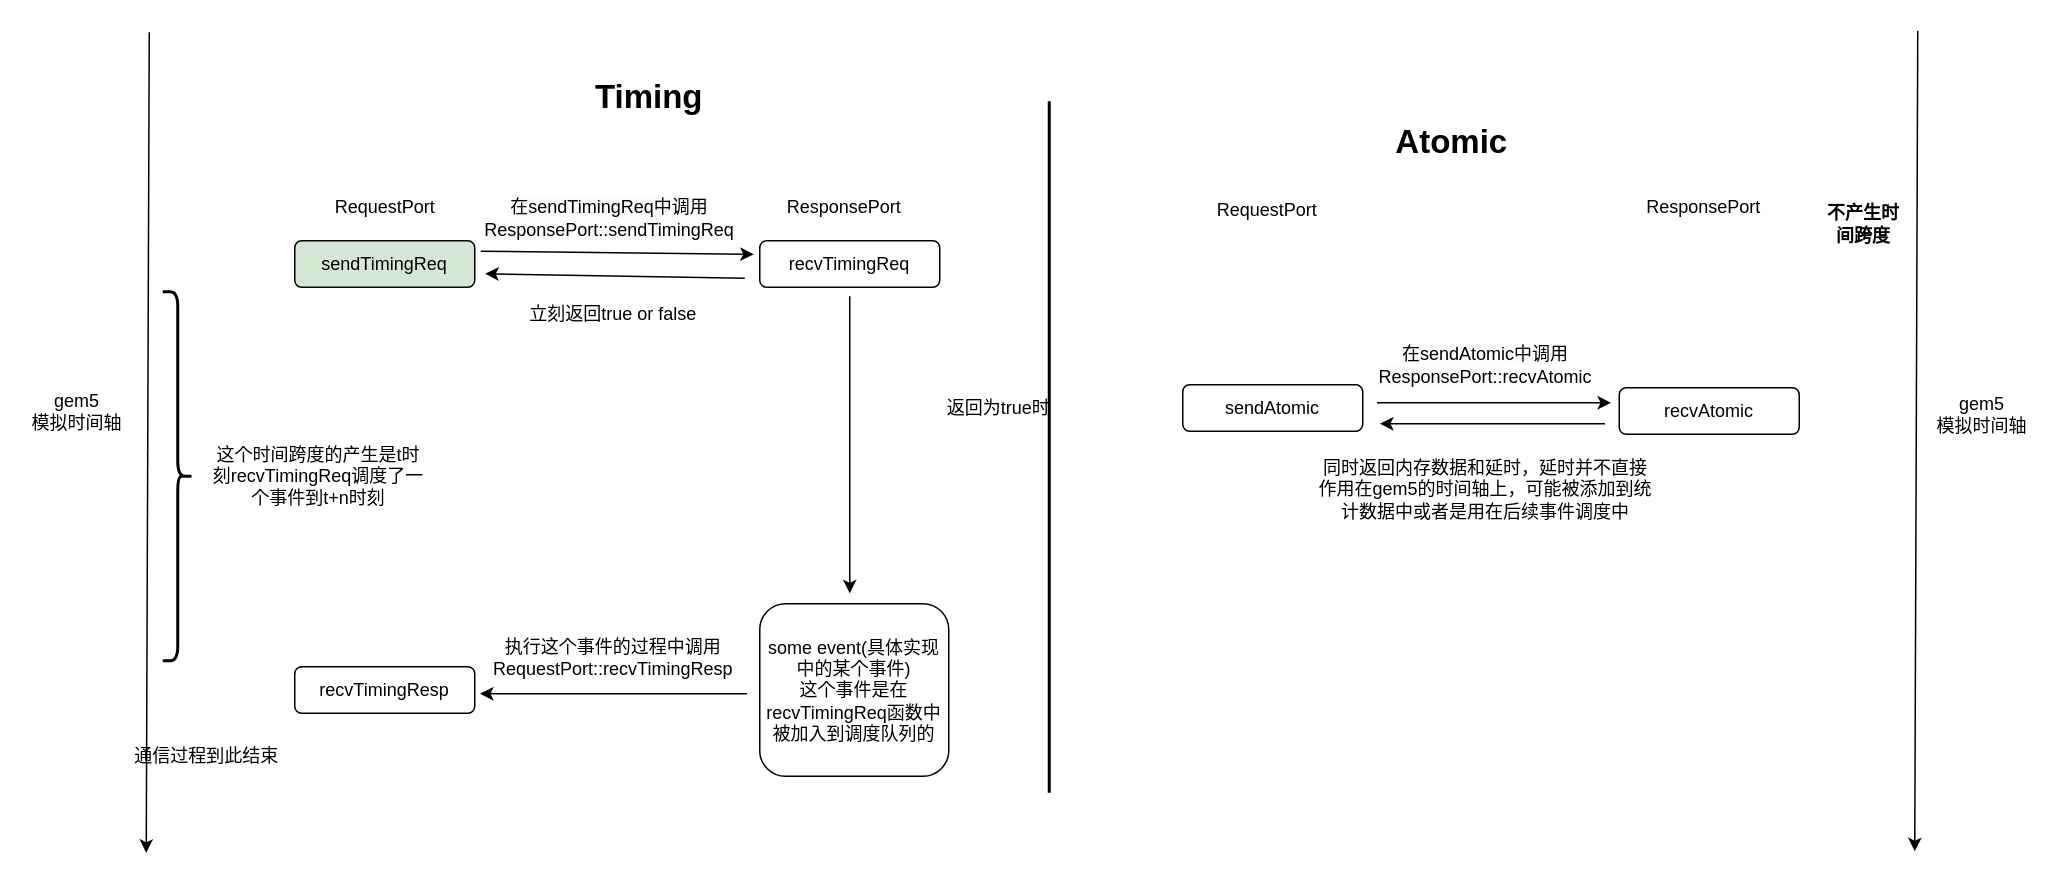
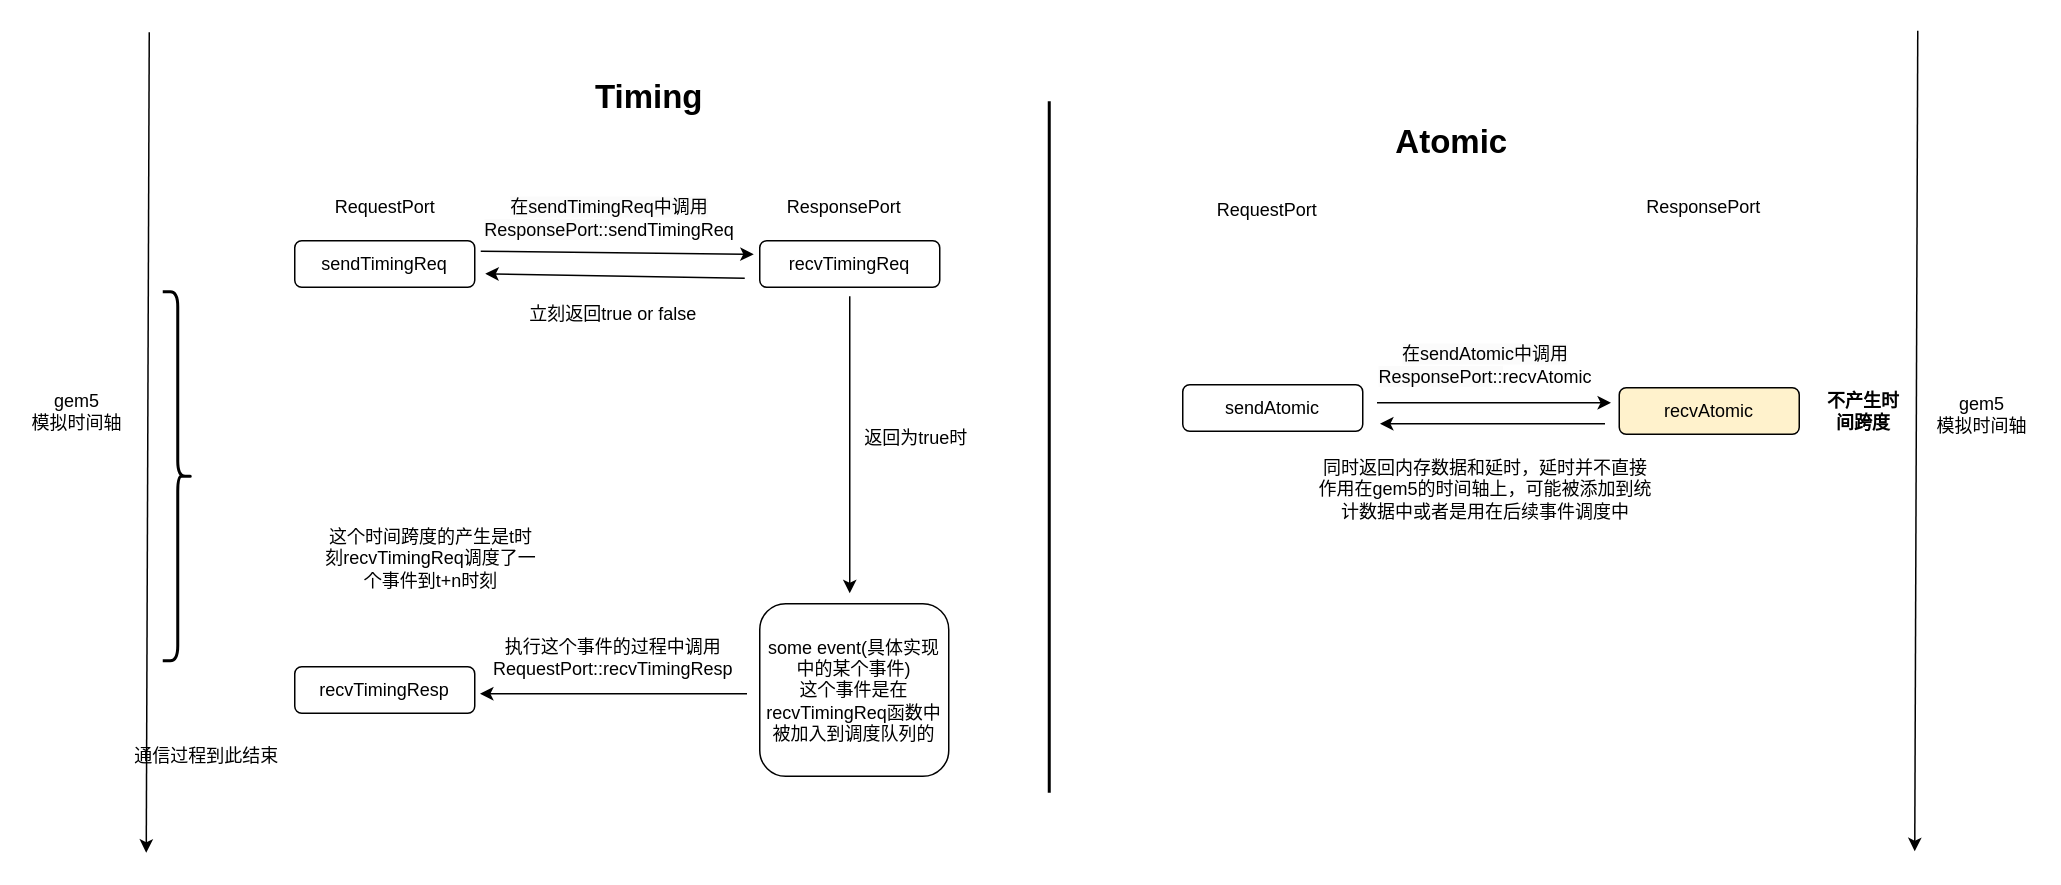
- <mxCell id="34" value="&lt;b&gt;不产生时间跨度&lt;/b&gt;" style="text;html=1;strokeColor=none;fillColor=none;align=center;verticalAlign=middle;whiteSpace=wrap;rounded=0;" vertex="1" parent="1"><mxGeometry x="1212" y="134" width="60" height="30" as="geometry" /></mxCell>
+ <mxCell id="34" value="&lt;b&gt;不产生时间跨度&lt;/b&gt;" style="text;html=1;strokeColor=none;fillColor=none;align=center;verticalAlign=middle;whiteSpace=wrap;rounded=0;" vertex="1" parent="1"><mxGeometry x="1212" y="259" width="60" height="30" as="geometry" /></mxCell>
- <mxCell id="9" value="sendTimingReq" style="rounded=1;whiteSpace=wrap;html=1;fillColor=#d5e8d4;" vertex="1" parent="1"><mxGeometry x="196" y="160" width="120" height="31" as="geometry" /></mxCell>
+ <mxCell id="9" value="sendTimingReq" style="rounded=1;whiteSpace=wrap;html=1;" vertex="1" parent="1"><mxGeometry x="196" y="160" width="120" height="31" as="geometry" /></mxCell>
- <mxCell id="17" value="返回为true时" style="text;html=1;strokeColor=none;fillColor=none;align=center;verticalAlign=middle;whiteSpace=wrap;rounded=0;" vertex="1" parent="1"><mxGeometry x="625" y="250" width="81" height="43" as="geometry" /></mxCell>
+ <mxCell id="17" value="返回为true时" style="text;html=1;strokeColor=none;fillColor=none;align=center;verticalAlign=middle;whiteSpace=wrap;rounded=0;" vertex="1" parent="1"><mxGeometry x="570" y="270" width="81" height="43" as="geometry" /></mxCell>
- <mxCell id="29" value="recvAtomic" style="rounded=1;whiteSpace=wrap;html=1;" vertex="1" parent="1"><mxGeometry x="1079" y="258" width="120" height="31" as="geometry" /></mxCell>
+ <mxCell id="29" value="recvAtomic" style="rounded=1;whiteSpace=wrap;html=1;fillColor=#fff2cc;" vertex="1" parent="1"><mxGeometry x="1079" y="258" width="120" height="31" as="geometry" /></mxCell>
- <mxCell id="23" value="这个时间跨度的产生是t时刻recvTimingReq调度了一个事件到t+n时刻" style="text;html=1;strokeColor=none;fillColor=none;align=center;verticalAlign=middle;whiteSpace=wrap;rounded=0;" vertex="1" parent="1"><mxGeometry x="139" y="302" width="146" height="30" as="geometry" /></mxCell>
+ <mxCell id="23" value="这个时间跨度的产生是t时刻recvTimingReq调度了一个事件到t+n时刻" style="text;html=1;strokeColor=none;fillColor=none;align=center;verticalAlign=middle;whiteSpace=wrap;rounded=0;" vertex="1" parent="1"><mxGeometry x="214" y="357" width="146" height="30" as="geometry" /></mxCell>
